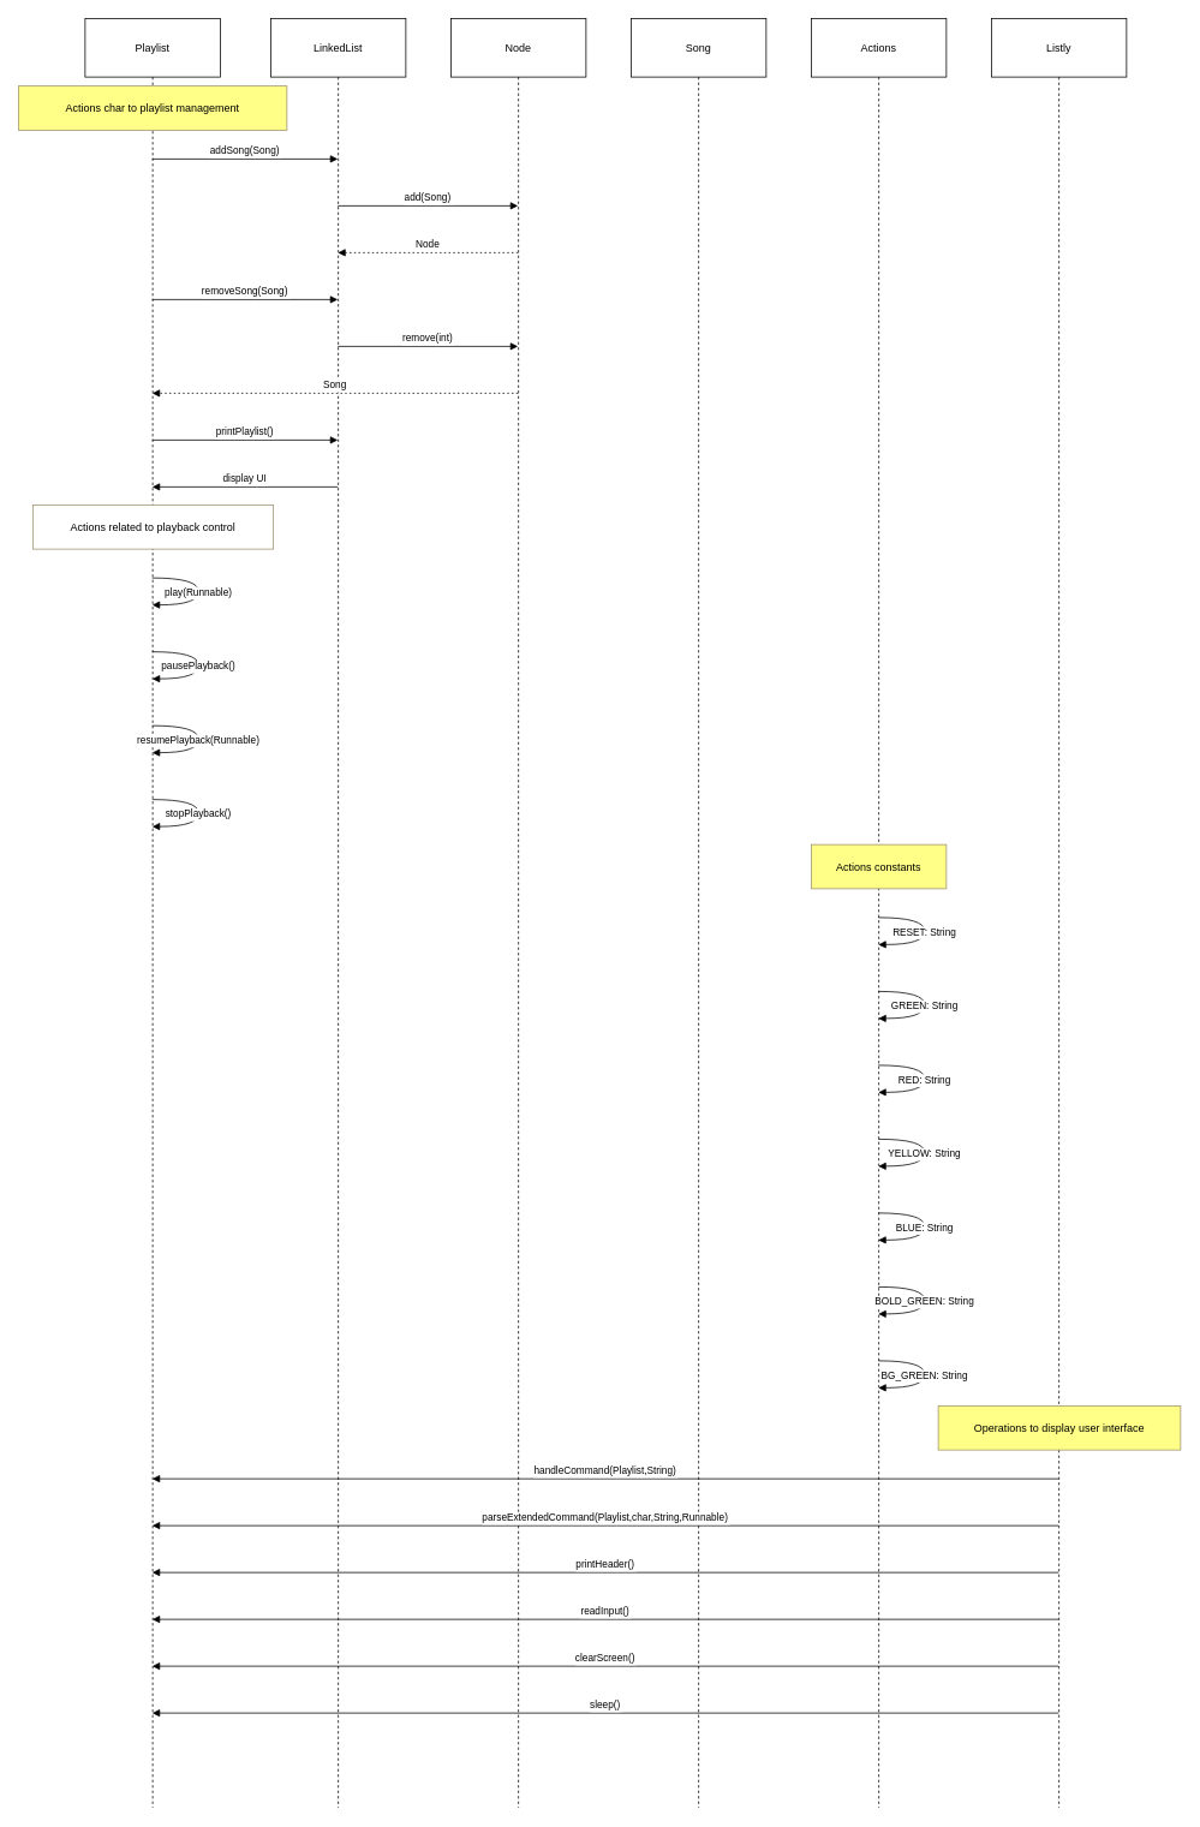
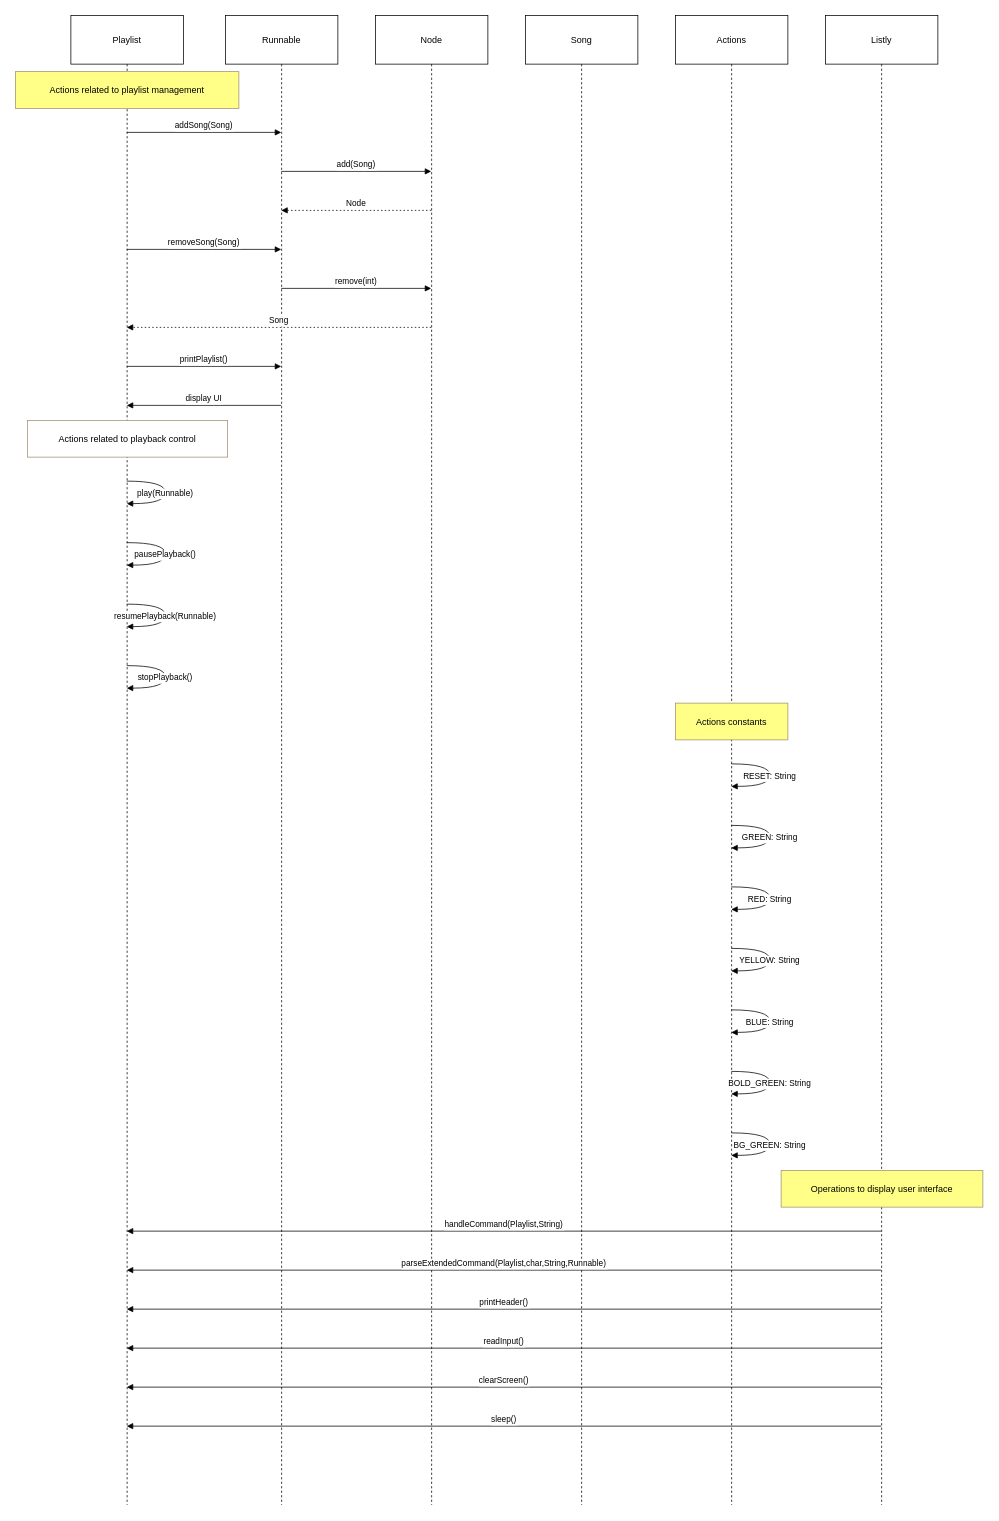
- <mxCell id="3" value="LinkedList" style="shape=umlLifeline;perimeter=lifelinePerimeter;whiteSpace=wrap;container=1;dropTarget=0;collapsible=0;recursiveResize=0;outlineConnect=0;portConstraint=eastwest;newEdgeStyle={&quot;edgeStyle&quot;:&quot;elbowEdgeStyle&quot;,&quot;elbow&quot;:&quot;vertical&quot;,&quot;curved&quot;:0,&quot;rounded&quot;:0};size=65;" vertex="1" parent="1"><mxGeometry x="300" width="150" height="1986" as="geometry" y="20" /></mxCell>
+ <mxCell id="3" value="Runnable" style="shape=umlLifeline;perimeter=lifelinePerimeter;whiteSpace=wrap;container=1;dropTarget=0;collapsible=0;recursiveResize=0;outlineConnect=0;portConstraint=eastwest;newEdgeStyle={&quot;edgeStyle&quot;:&quot;elbowEdgeStyle&quot;,&quot;elbow&quot;:&quot;vertical&quot;,&quot;curved&quot;:0,&quot;rounded&quot;:0};size=65;" vertex="1" parent="1"><mxGeometry x="300" width="150" height="1986" as="geometry" y="20" /></mxCell>
- <mxCell id="33" value="Actions char to playlist management" style="fillColor=#ffff88;strokeColor=#9E916F;" vertex="1" parent="1"><mxGeometry x="20" y="95" width="298" height="49" as="geometry" /></mxCell>
+ <mxCell id="33" value="Actions related to playlist management" style="fillColor=#ffff88;strokeColor=#9E916F;" vertex="1" parent="1"><mxGeometry x="20" y="95" width="298" height="49" as="geometry" /></mxCell>
